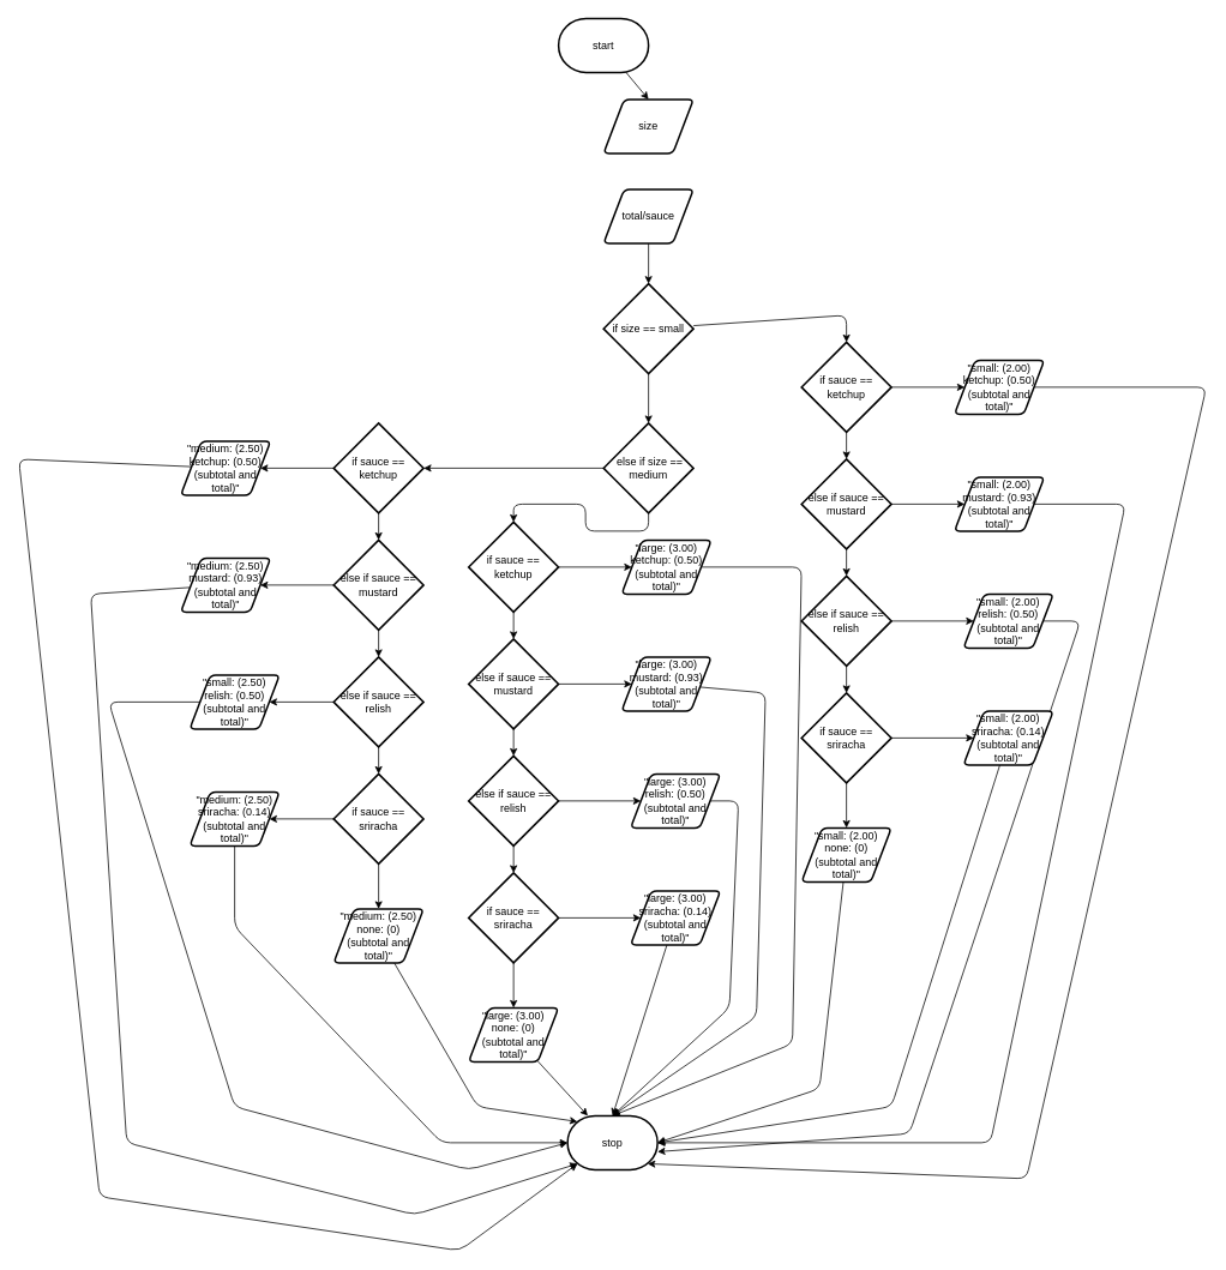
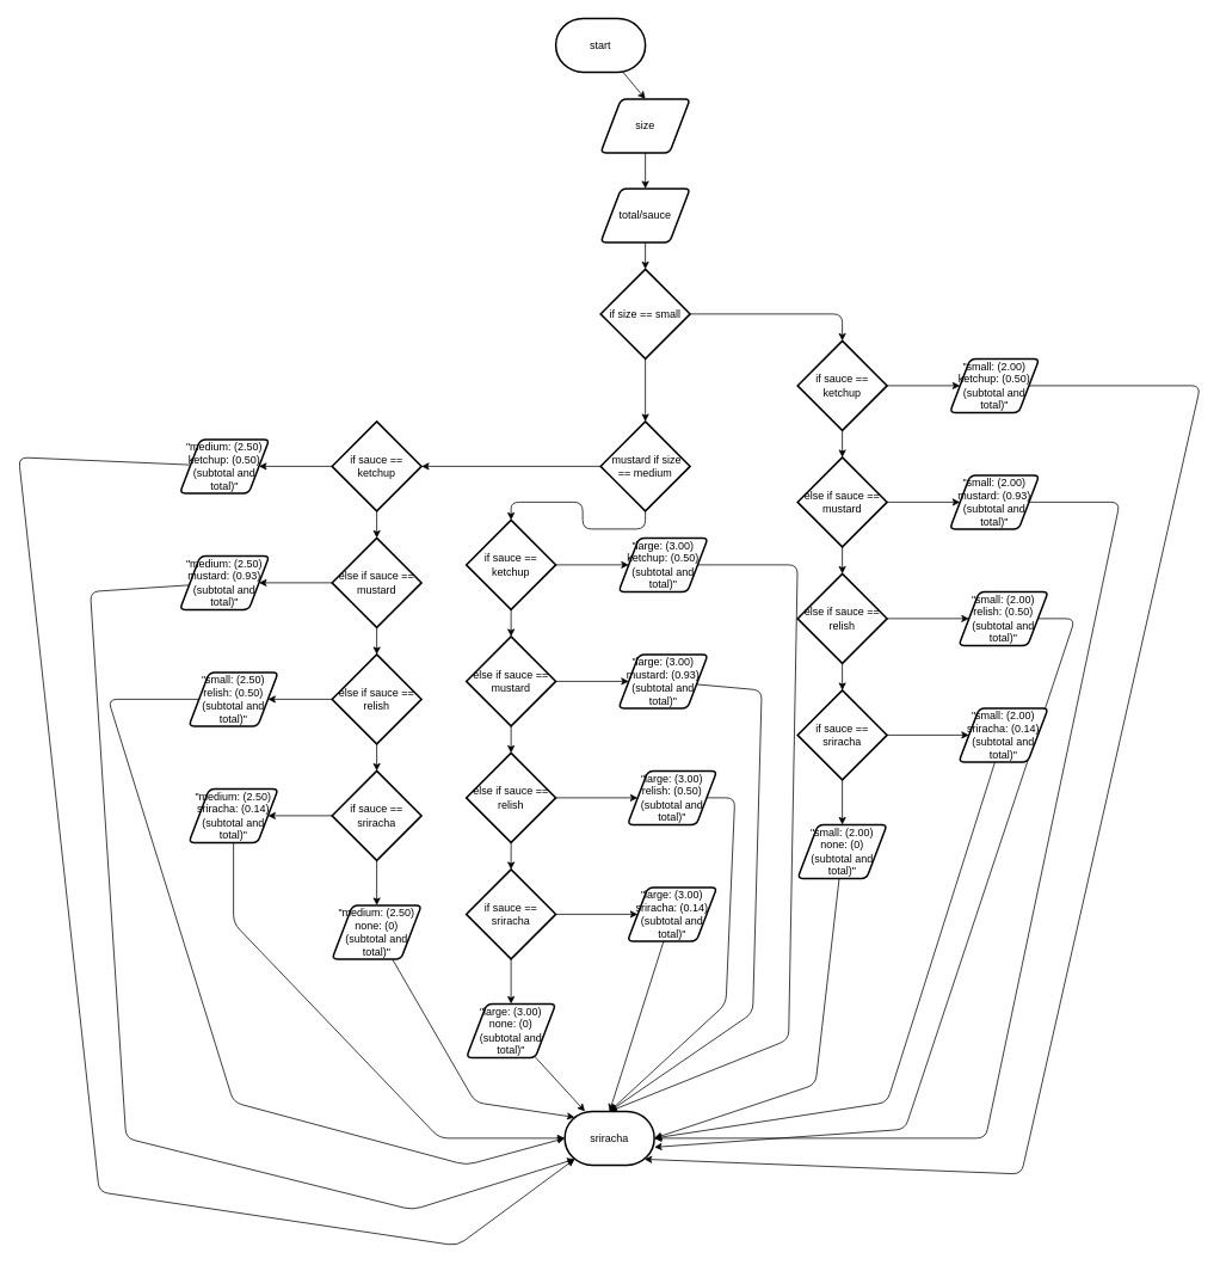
+ <mxCell id="4" value="" style="edgeStyle=none;html=1;" parent="1" source="5" target="7" edge="1"><mxGeometry relative="1" as="geometry" /></mxCell>
- <mxCell id="10" value="if size == small" style="strokeWidth=2;html=1;shape=mxgraph.flowchart.decision;whiteSpace=wrap;" parent="1" vertex="1"><mxGeometry x="670" y="315" width="100" height="100" as="geometry" /></mxCell>
+ <mxCell id="10" value="if size == small" style="strokeWidth=2;html=1;shape=mxgraph.flowchart.decision;whiteSpace=wrap;" parent="1" vertex="1"><mxGeometry x="670" y="300" width="100" height="100" as="geometry" /></mxCell>
- <mxCell id="13" value="&amp;nbsp;else if size == medium" style="strokeWidth=2;html=1;shape=mxgraph.flowchart.decision;whiteSpace=wrap;" parent="1" vertex="1"><mxGeometry x="670" y="470" width="100" height="100" as="geometry" /></mxCell>
+ <mxCell id="13" value="&amp;nbsp;mustard if size == medium" style="strokeWidth=2;html=1;shape=mxgraph.flowchart.decision;whiteSpace=wrap;" parent="1" vertex="1"><mxGeometry x="670" y="470" width="100" height="100" as="geometry" /></mxCell>
- <mxCell id="80" value="stop" style="strokeWidth=2;html=1;shape=mxgraph.flowchart.terminator;whiteSpace=wrap;" vertex="1" parent="1"><mxGeometry x="630" y="1240" width="100" height="60" as="geometry" /></mxCell>
+ <mxCell id="80" value="sriracha" style="strokeWidth=2;html=1;shape=mxgraph.flowchart.terminator;whiteSpace=wrap;" vertex="1" parent="1"><mxGeometry x="630" y="1240" width="100" height="60" as="geometry" /></mxCell>
